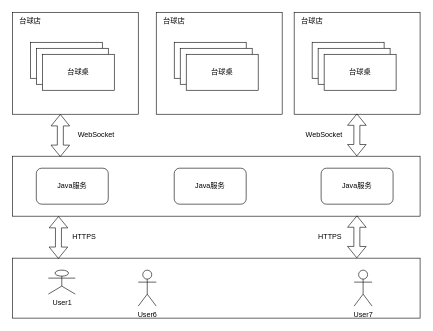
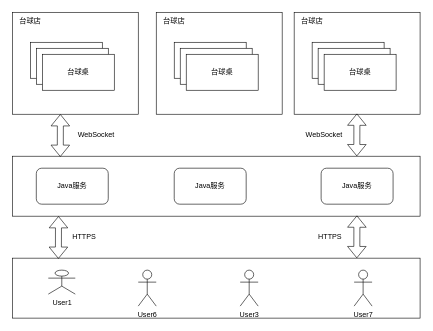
+ <mxCell id="38" value="User3" style="shape=umlActor;verticalLabelPosition=bottom;verticalAlign=top;html=1;outlineConnect=0;" vertex="1" parent="1"><mxGeometry x="400" y="450" width="30" height="60" as="geometry" /></mxCell>
